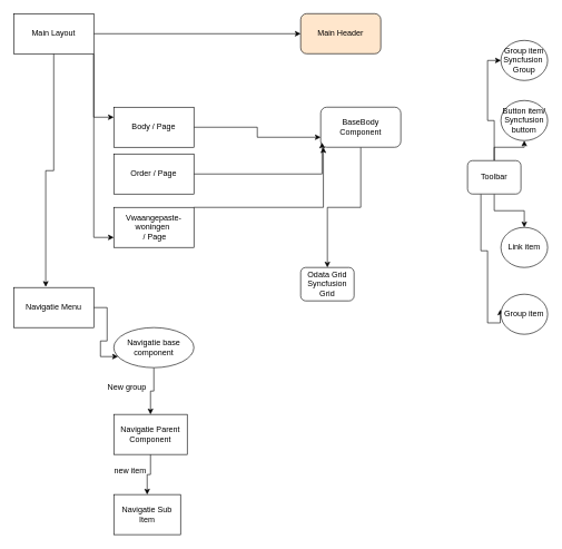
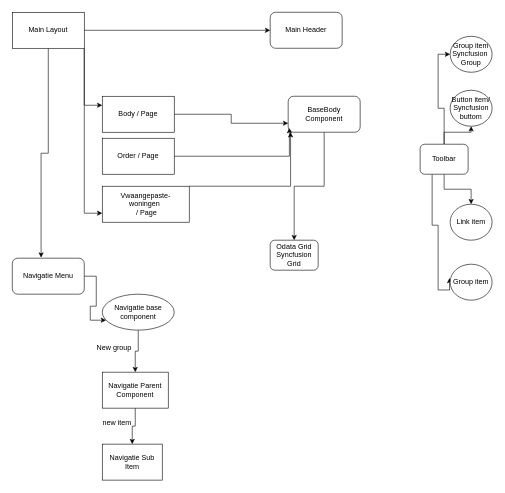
- <mxCell id="6" value="Main Header" style="rounded=1;whiteSpace=wrap;html=1;fillColor=#ffe6cc;" parent="1" vertex="1"><mxGeometry x="450" y="20" width="120" height="60" as="geometry" /></mxCell>
+ <mxCell id="6" value="Main Header" style="rounded=1;whiteSpace=wrap;html=1;" parent="1" vertex="1"><mxGeometry x="450" y="20" width="120" height="60" as="geometry" /></mxCell>
- <mxCell id="34" value="Vwaangepaste-&lt;br&gt;woningen&amp;nbsp;&lt;br&gt;&amp;nbsp;/ Page" style="rounded=0;whiteSpace=wrap;html=1;" parent="1" vertex="1"><mxGeometry x="170" y="310" width="120" height="60" as="geometry" /></mxCell>
+ <mxCell id="34" value="Vwaangepaste-&lt;br&gt;woningen&amp;nbsp;&lt;br&gt;&amp;nbsp;/ Page" style="rounded=0;whiteSpace=wrap;html=1;" parent="1" vertex="1"><mxGeometry x="170" y="310" width="145" height="60" as="geometry" /></mxCell>
- <mxCell id="19" value="Navigatie Menu" style="rounded=0;whiteSpace=wrap;html=1;" parent="1" vertex="1"><mxGeometry y="430" width="120" height="60" as="geometry" x="20" /></mxCell>
+ <mxCell id="19" value="Navigatie Menu" style="whiteSpace=wrap;html=1;rounded=1;" parent="1" vertex="1"><mxGeometry y="430" width="120" height="60" as="geometry" x="20" /></mxCell>
